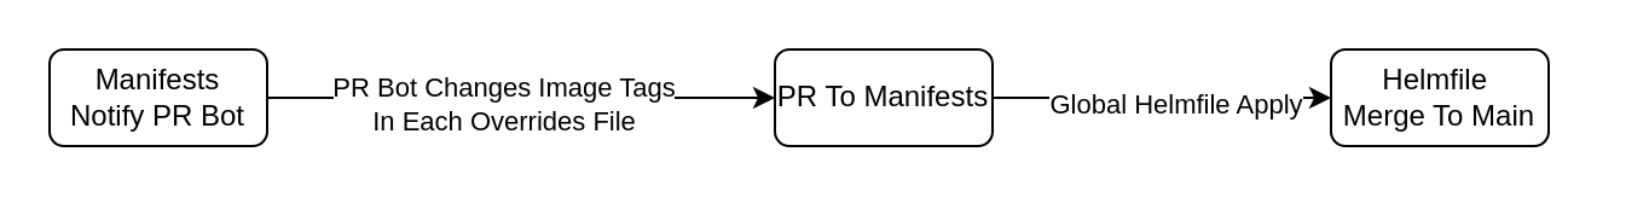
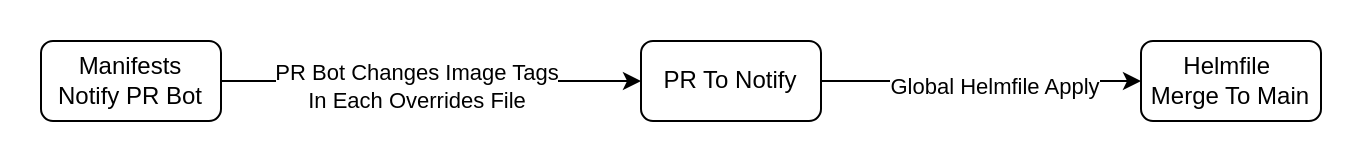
- <mxCell id="7" value="PR To Manifests" style="rounded=1;whiteSpace=wrap;html=1;" vertex="1" parent="1"><mxGeometry x="320" y="20" width="90" height="40" as="geometry" /></mxCell>
+ <mxCell id="7" value="PR To Notify" style="rounded=1;whiteSpace=wrap;html=1;" vertex="1" parent="1"><mxGeometry x="320" y="20" width="90" height="40" as="geometry" /></mxCell>
- <mxCell id="8" value="Helmfile&amp;nbsp;&lt;div&gt;Merge To Main&lt;/div&gt;" style="rounded=1;whiteSpace=wrap;html=1;" vertex="1" parent="1"><mxGeometry x="550" y="20" width="90" height="40" as="geometry" /></mxCell>
+ <mxCell id="8" value="Helmfile&amp;nbsp;&lt;div&gt;Merge To Main&lt;/div&gt;" style="rounded=1;whiteSpace=wrap;html=1;" vertex="1" parent="1"><mxGeometry x="570" y="20" width="90" height="40" as="geometry" /></mxCell>
